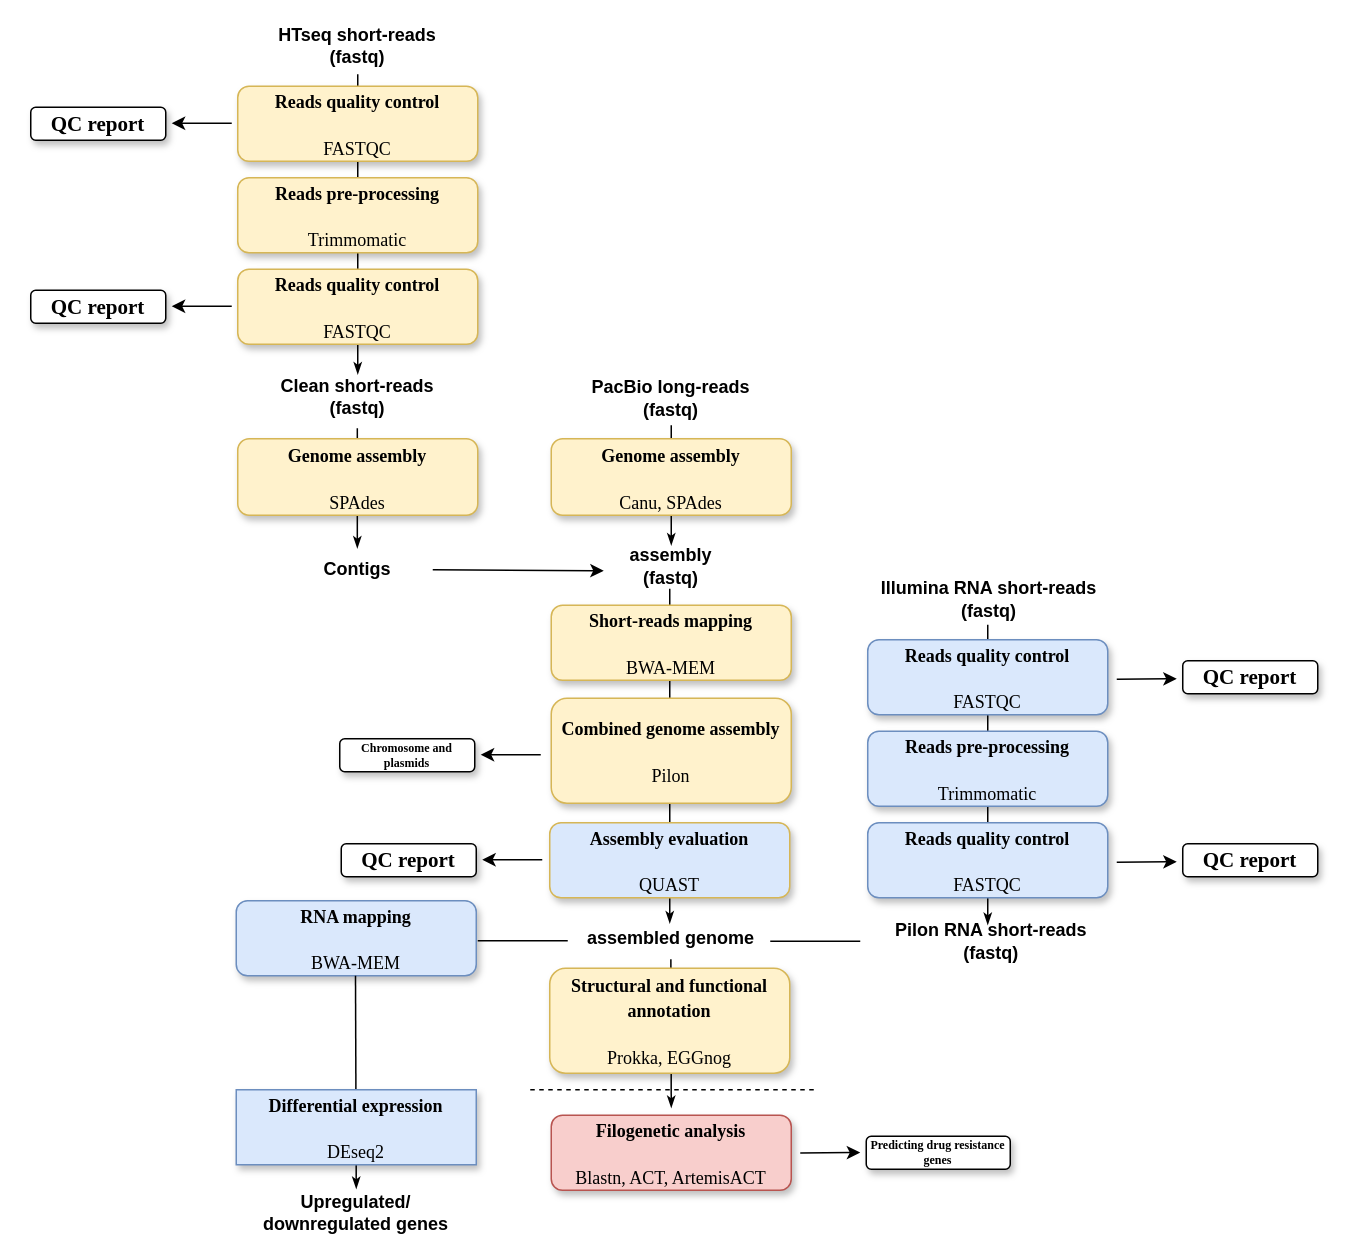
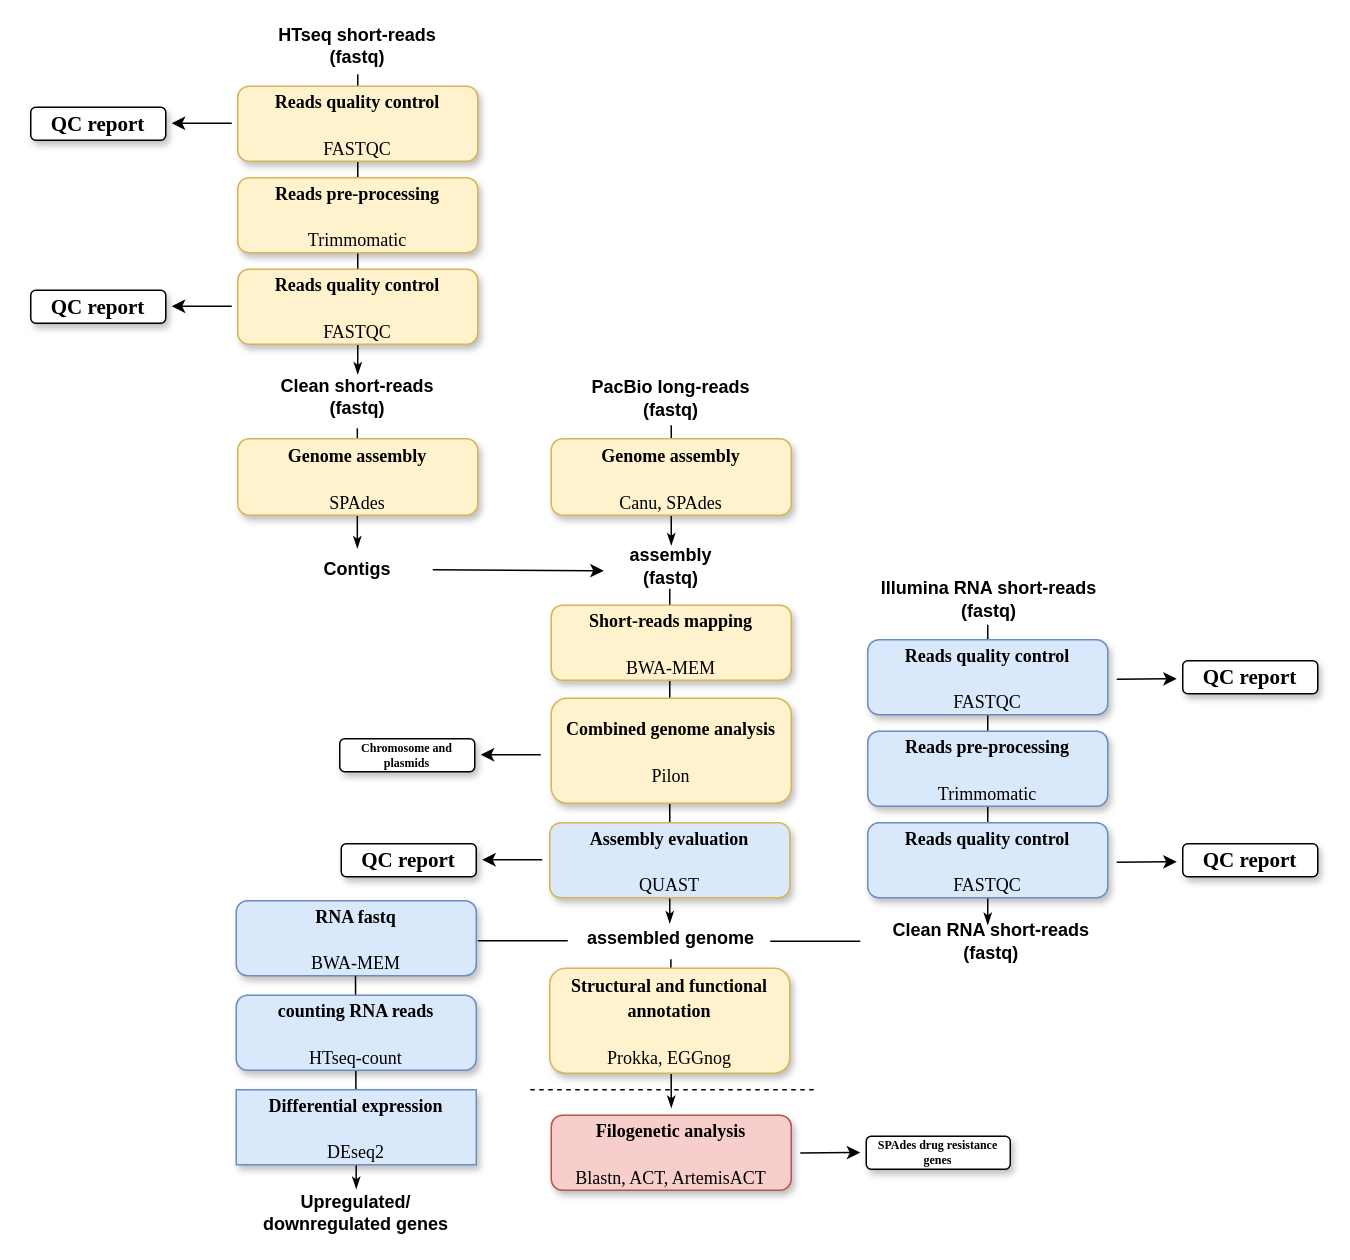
- <mxCell id="20" value="&lt;div style=&quot;font-size: 12px&quot;&gt;&lt;h3&gt;&lt;font style=&quot;font-size: 12px&quot;&gt;Combined genome assembly&lt;br&gt;&lt;/font&gt;&lt;/h3&gt;&lt;/div&gt;&lt;div style=&quot;font-size: 12px&quot;&gt;&lt;h3&gt;&lt;font style=&quot;font-size: 12px&quot;&gt;&lt;span style=&quot;font-weight: normal&quot;&gt;Pilon&lt;br&gt;&lt;/span&gt;&lt;/font&gt;&lt;/h3&gt;&lt;/div&gt;" style="rounded=1;whiteSpace=wrap;html=1;shadow=1;labelBackgroundColor=none;strokeWidth=1;fontFamily=Verdana;fontSize=8;align=center;fillColor=#fff2cc;strokeColor=#d6b656;" parent="1" vertex="1"><mxGeometry x="367" y="465" width="160" height="70" as="geometry" /></mxCell>
+ <mxCell id="20" value="&lt;div style=&quot;font-size: 12px&quot;&gt;&lt;h3&gt;&lt;font style=&quot;font-size: 12px&quot;&gt;Combined genome analysis&lt;br&gt;&lt;/font&gt;&lt;/h3&gt;&lt;/div&gt;&lt;div style=&quot;font-size: 12px&quot;&gt;&lt;h3&gt;&lt;font style=&quot;font-size: 12px&quot;&gt;&lt;span style=&quot;font-weight: normal&quot;&gt;Pilon&lt;br&gt;&lt;/span&gt;&lt;/font&gt;&lt;/h3&gt;&lt;/div&gt;" style="rounded=1;whiteSpace=wrap;html=1;shadow=1;labelBackgroundColor=none;strokeWidth=1;fontFamily=Verdana;fontSize=8;align=center;fillColor=#fff2cc;strokeColor=#d6b656;" parent="1" vertex="1"><mxGeometry x="367" y="465" width="160" height="70" as="geometry" /></mxCell>
- <mxCell id="41" value="&lt;div style=&quot;font-size: 12px&quot;&gt;&lt;h3&gt;&lt;font style=&quot;font-size: 12px&quot;&gt;RNA mapping&lt;br&gt;&lt;/font&gt;&lt;/h3&gt;&lt;/div&gt;&lt;div style=&quot;font-size: 12px&quot;&gt;&lt;h3&gt;&lt;font style=&quot;font-size: 12px&quot;&gt;&lt;span style=&quot;font-weight: normal&quot;&gt;BWA-MEM&lt;br&gt;&lt;/span&gt;&lt;/font&gt;&lt;/h3&gt;&lt;/div&gt;" style="rounded=1;whiteSpace=wrap;html=1;shadow=1;labelBackgroundColor=none;strokeWidth=1;fontFamily=Verdana;fontSize=8;align=center;fillColor=#dae8fc;strokeColor=#6c8ebf;" parent="1" vertex="1"><mxGeometry x="157" y="600" width="160" height="50" as="geometry" /></mxCell>
+ <mxCell id="41" value="&lt;div style=&quot;font-size: 12px&quot;&gt;&lt;h3&gt;&lt;font style=&quot;font-size: 12px&quot;&gt;RNA fastq&lt;br&gt;&lt;/font&gt;&lt;/h3&gt;&lt;/div&gt;&lt;div style=&quot;font-size: 12px&quot;&gt;&lt;h3&gt;&lt;font style=&quot;font-size: 12px&quot;&gt;&lt;span style=&quot;font-weight: normal&quot;&gt;BWA-MEM&lt;br&gt;&lt;/span&gt;&lt;/font&gt;&lt;/h3&gt;&lt;/div&gt;" style="rounded=1;whiteSpace=wrap;html=1;shadow=1;labelBackgroundColor=none;strokeWidth=1;fontFamily=Verdana;fontSize=8;align=center;fillColor=#dae8fc;strokeColor=#6c8ebf;" parent="1" vertex="1"><mxGeometry x="157" y="600" width="160" height="50" as="geometry" /></mxCell>
- <mxCell id="28" value="&lt;div&gt;Pilon RNA short-reads&lt;br&gt;&lt;/div&gt;&lt;div&gt;(fastq)&lt;br&gt;&lt;/div&gt;" style="text;html=1;strokeColor=none;fillColor=none;align=center;verticalAlign=middle;whiteSpace=wrap;rounded=0;fontStyle=1" parent="1" vertex="1"><mxGeometry x="583" y="617" width="155" height="20" as="geometry" /></mxCell>
+ <mxCell id="28" value="&lt;div&gt;Clean RNA short-reads&lt;br&gt;&lt;/div&gt;&lt;div&gt;(fastq)&lt;br&gt;&lt;/div&gt;" style="text;html=1;strokeColor=none;fillColor=none;align=center;verticalAlign=middle;whiteSpace=wrap;rounded=0;fontStyle=1" parent="1" vertex="1"><mxGeometry x="583" y="617" width="155" height="20" as="geometry" /></mxCell>
+ <mxCell id="45" value="&lt;div style=&quot;font-size: 12px&quot;&gt;&lt;h3&gt;&lt;font style=&quot;font-size: 12px&quot;&gt;counting RNA reads&lt;br&gt;&lt;/font&gt;&lt;/h3&gt;&lt;/div&gt;&lt;div style=&quot;font-size: 12px&quot;&gt;&lt;h3&gt;&lt;font style=&quot;font-size: 12px&quot;&gt;&lt;span style=&quot;font-weight: normal&quot;&gt;HTseq-count&lt;/span&gt;&lt;/font&gt;&lt;/h3&gt;&lt;/div&gt;" style="rounded=1;whiteSpace=wrap;html=1;shadow=1;labelBackgroundColor=none;strokeWidth=1;fontFamily=Verdana;fontSize=8;align=center;fillColor=#dae8fc;strokeColor=#6c8ebf;" parent="1" vertex="1"><mxGeometry x="157" y="663" width="160" height="50" as="geometry" /></mxCell>
- <mxCell id="24" value="Predicting drug resistance genes" style="rounded=1;whiteSpace=wrap;html=1;shadow=1;labelBackgroundColor=none;strokeWidth=1;fontFamily=Verdana;fontSize=8;align=center;fontStyle=1" parent="1" vertex="1"><mxGeometry x="577" y="757" width="96" height="22" as="geometry" /></mxCell>
+ <mxCell id="24" value="SPAdes drug resistance genes" style="rounded=1;whiteSpace=wrap;html=1;shadow=1;labelBackgroundColor=none;strokeWidth=1;fontFamily=Verdana;fontSize=8;align=center;fontStyle=1" parent="1" vertex="1"><mxGeometry x="577" y="757" width="96" height="22" as="geometry" /></mxCell>
